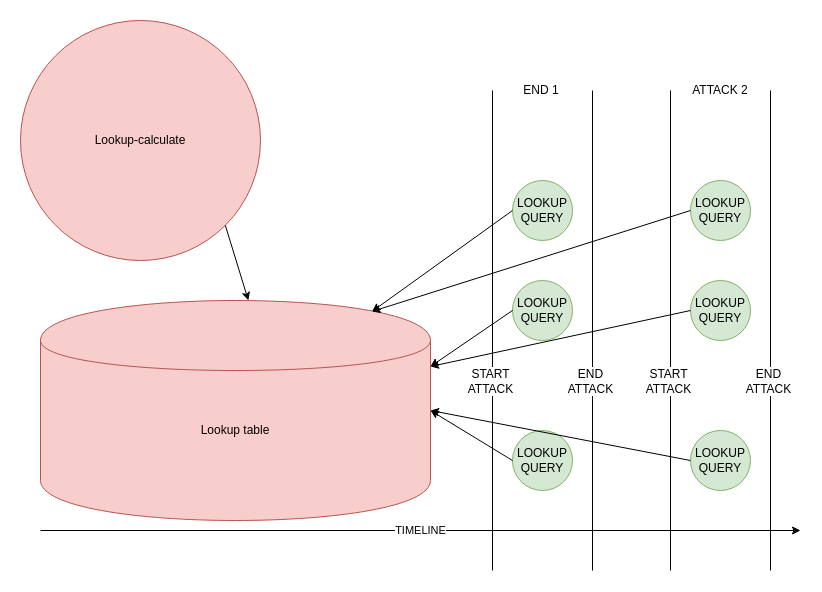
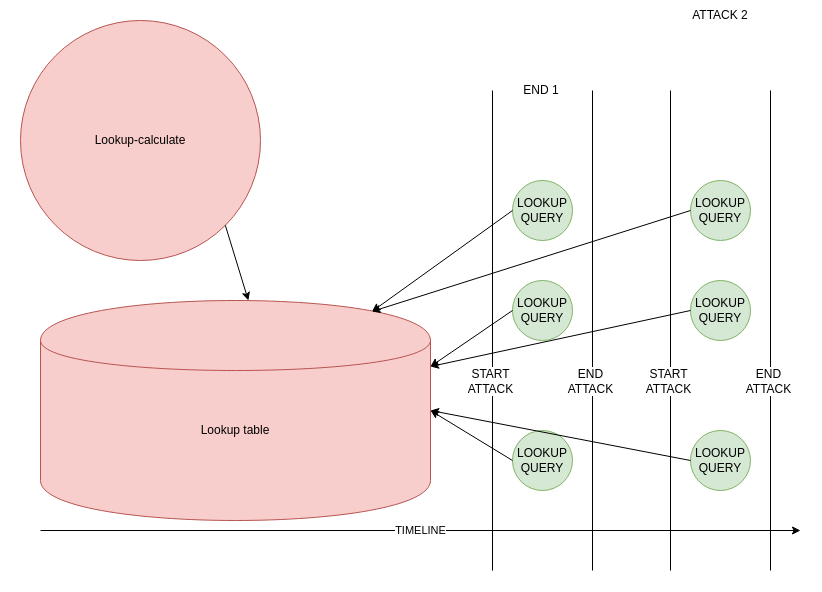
- <mxCell id="27" value="ATTACK 2" style="text;html=1;strokeColor=none;fillColor=none;align=center;verticalAlign=middle;whiteSpace=wrap;rounded=0;" vertex="1" parent="1"><mxGeometry x="691" y="80" width="58" height="20" as="geometry" /></mxCell>
+ <mxCell id="27" value="ATTACK 2" style="text;html=1;strokeColor=none;fillColor=none;align=center;verticalAlign=middle;whiteSpace=wrap;rounded=0;" vertex="1" parent="1"><mxGeometry x="691" y="5" width="58" height="20" as="geometry" /></mxCell>
